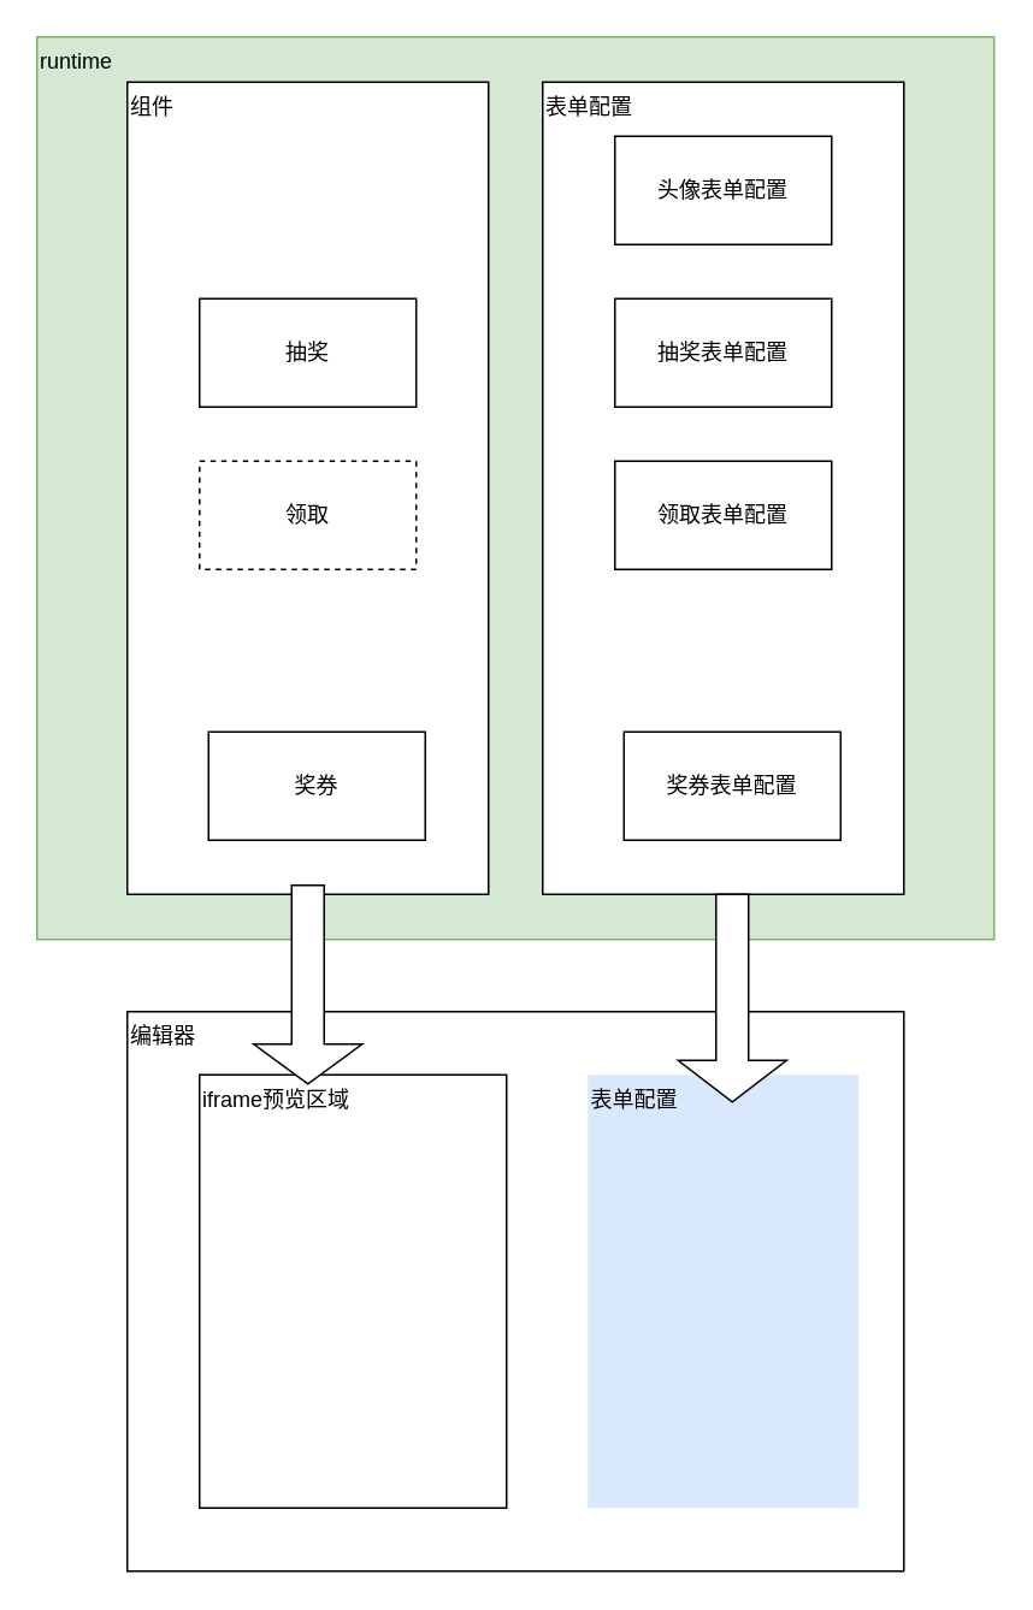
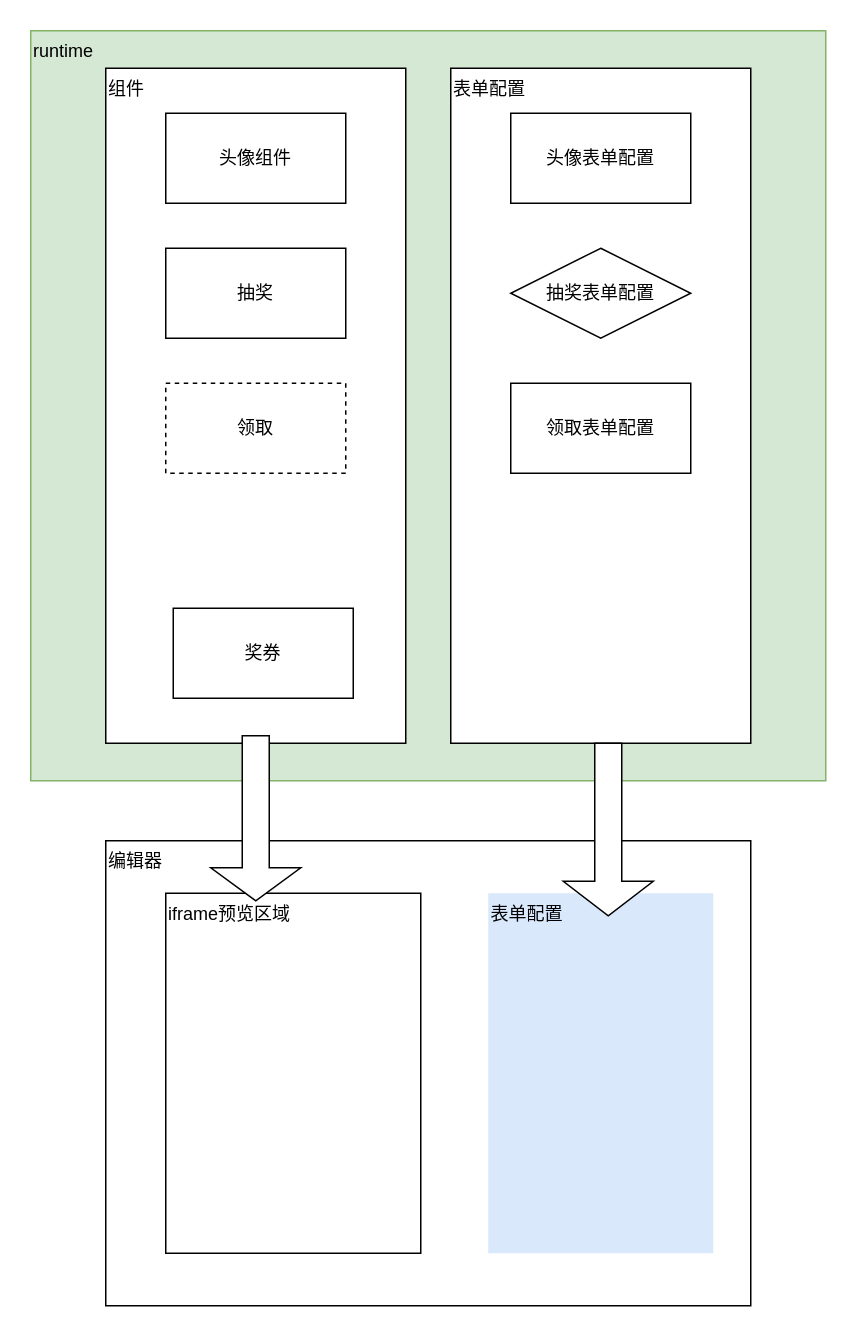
+ <mxCell id="7" value="头像组件" style="rounded=0;whiteSpace=wrap;html=1;" vertex="1" parent="1"><mxGeometry x="110" y="75" width="120" height="60" as="geometry" /></mxCell>
- <mxCell id="14" value="抽奖表单配置" style="rounded=0;whiteSpace=wrap;html=1;" vertex="1" parent="1"><mxGeometry x="340" y="165" width="120" height="60" as="geometry" /></mxCell>
+ <mxCell id="14" value="抽奖表单配置" style="rhombus;whiteSpace=wrap;html=1;" vertex="1" parent="1"><mxGeometry x="340" y="165" width="120" height="60" as="geometry" /></mxCell>
- <mxCell id="15" value="奖券表单配置" style="rounded=0;whiteSpace=wrap;html=1;" vertex="1" parent="1"><mxGeometry x="345" y="405" width="120" height="60" as="geometry" /></mxCell>
